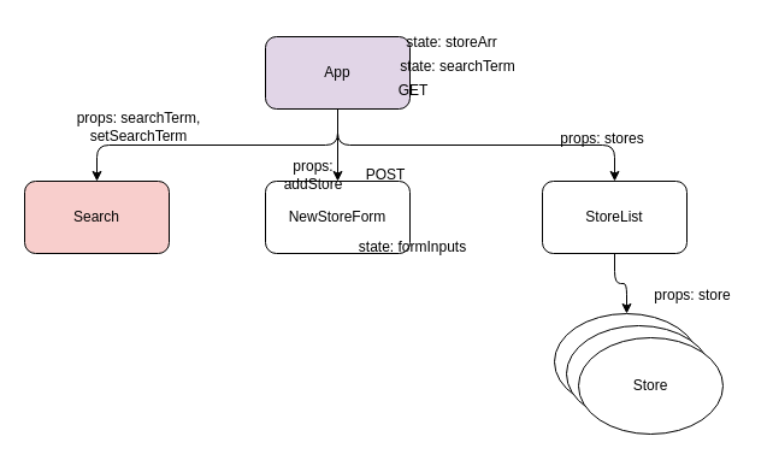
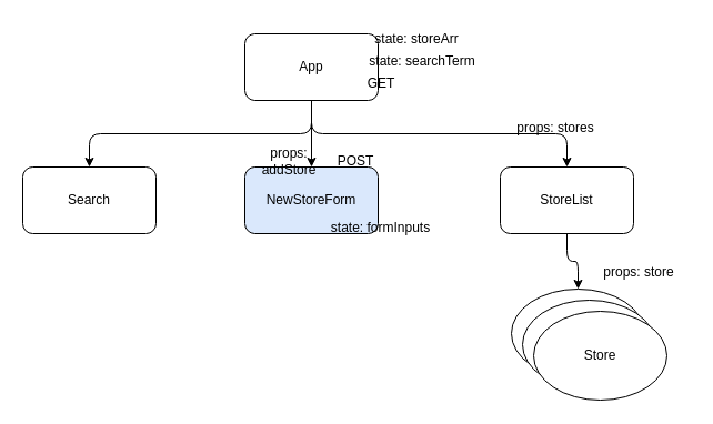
- <mxCell id="5" value="App" style="rounded=1;whiteSpace=wrap;html=1;fillColor=#e1d5e7;" vertex="1" parent="1"><mxGeometry x="220" y="30" width="120" height="60" as="geometry" /></mxCell>
+ <mxCell id="5" value="App" style="rounded=1;whiteSpace=wrap;html=1;" vertex="1" parent="1"><mxGeometry x="220" y="30" width="120" height="60" as="geometry" /></mxCell>
- <mxCell id="17" value="props: searchTerm, setSearchTerm" style="text;html=1;strokeColor=none;fillColor=none;align=center;verticalAlign=middle;whiteSpace=wrap;rounded=0;" vertex="1" parent="1"><mxGeometry x="40" y="90" width="150" height="30" as="geometry" /></mxCell>
- <mxCell id="6" value="Search" style="rounded=1;whiteSpace=wrap;html=1;fillColor=#f8cecc;" vertex="1" parent="1"><mxGeometry x="20" y="150" width="120" height="60" as="geometry" /></mxCell>
+ <mxCell id="6" value="Search" style="rounded=1;whiteSpace=wrap;html=1;" vertex="1" parent="1"><mxGeometry x="20" y="150" width="120" height="60" as="geometry" /></mxCell>
- <mxCell id="7" value="NewStoreForm" style="rounded=1;whiteSpace=wrap;html=1;" vertex="1" parent="1"><mxGeometry x="220" y="150" width="120" height="60" as="geometry" /></mxCell>
+ <mxCell id="7" value="NewStoreForm" style="rounded=1;whiteSpace=wrap;html=1;fillColor=#dae8fc;" vertex="1" parent="1"><mxGeometry x="220" y="150" width="120" height="60" as="geometry" /></mxCell>
